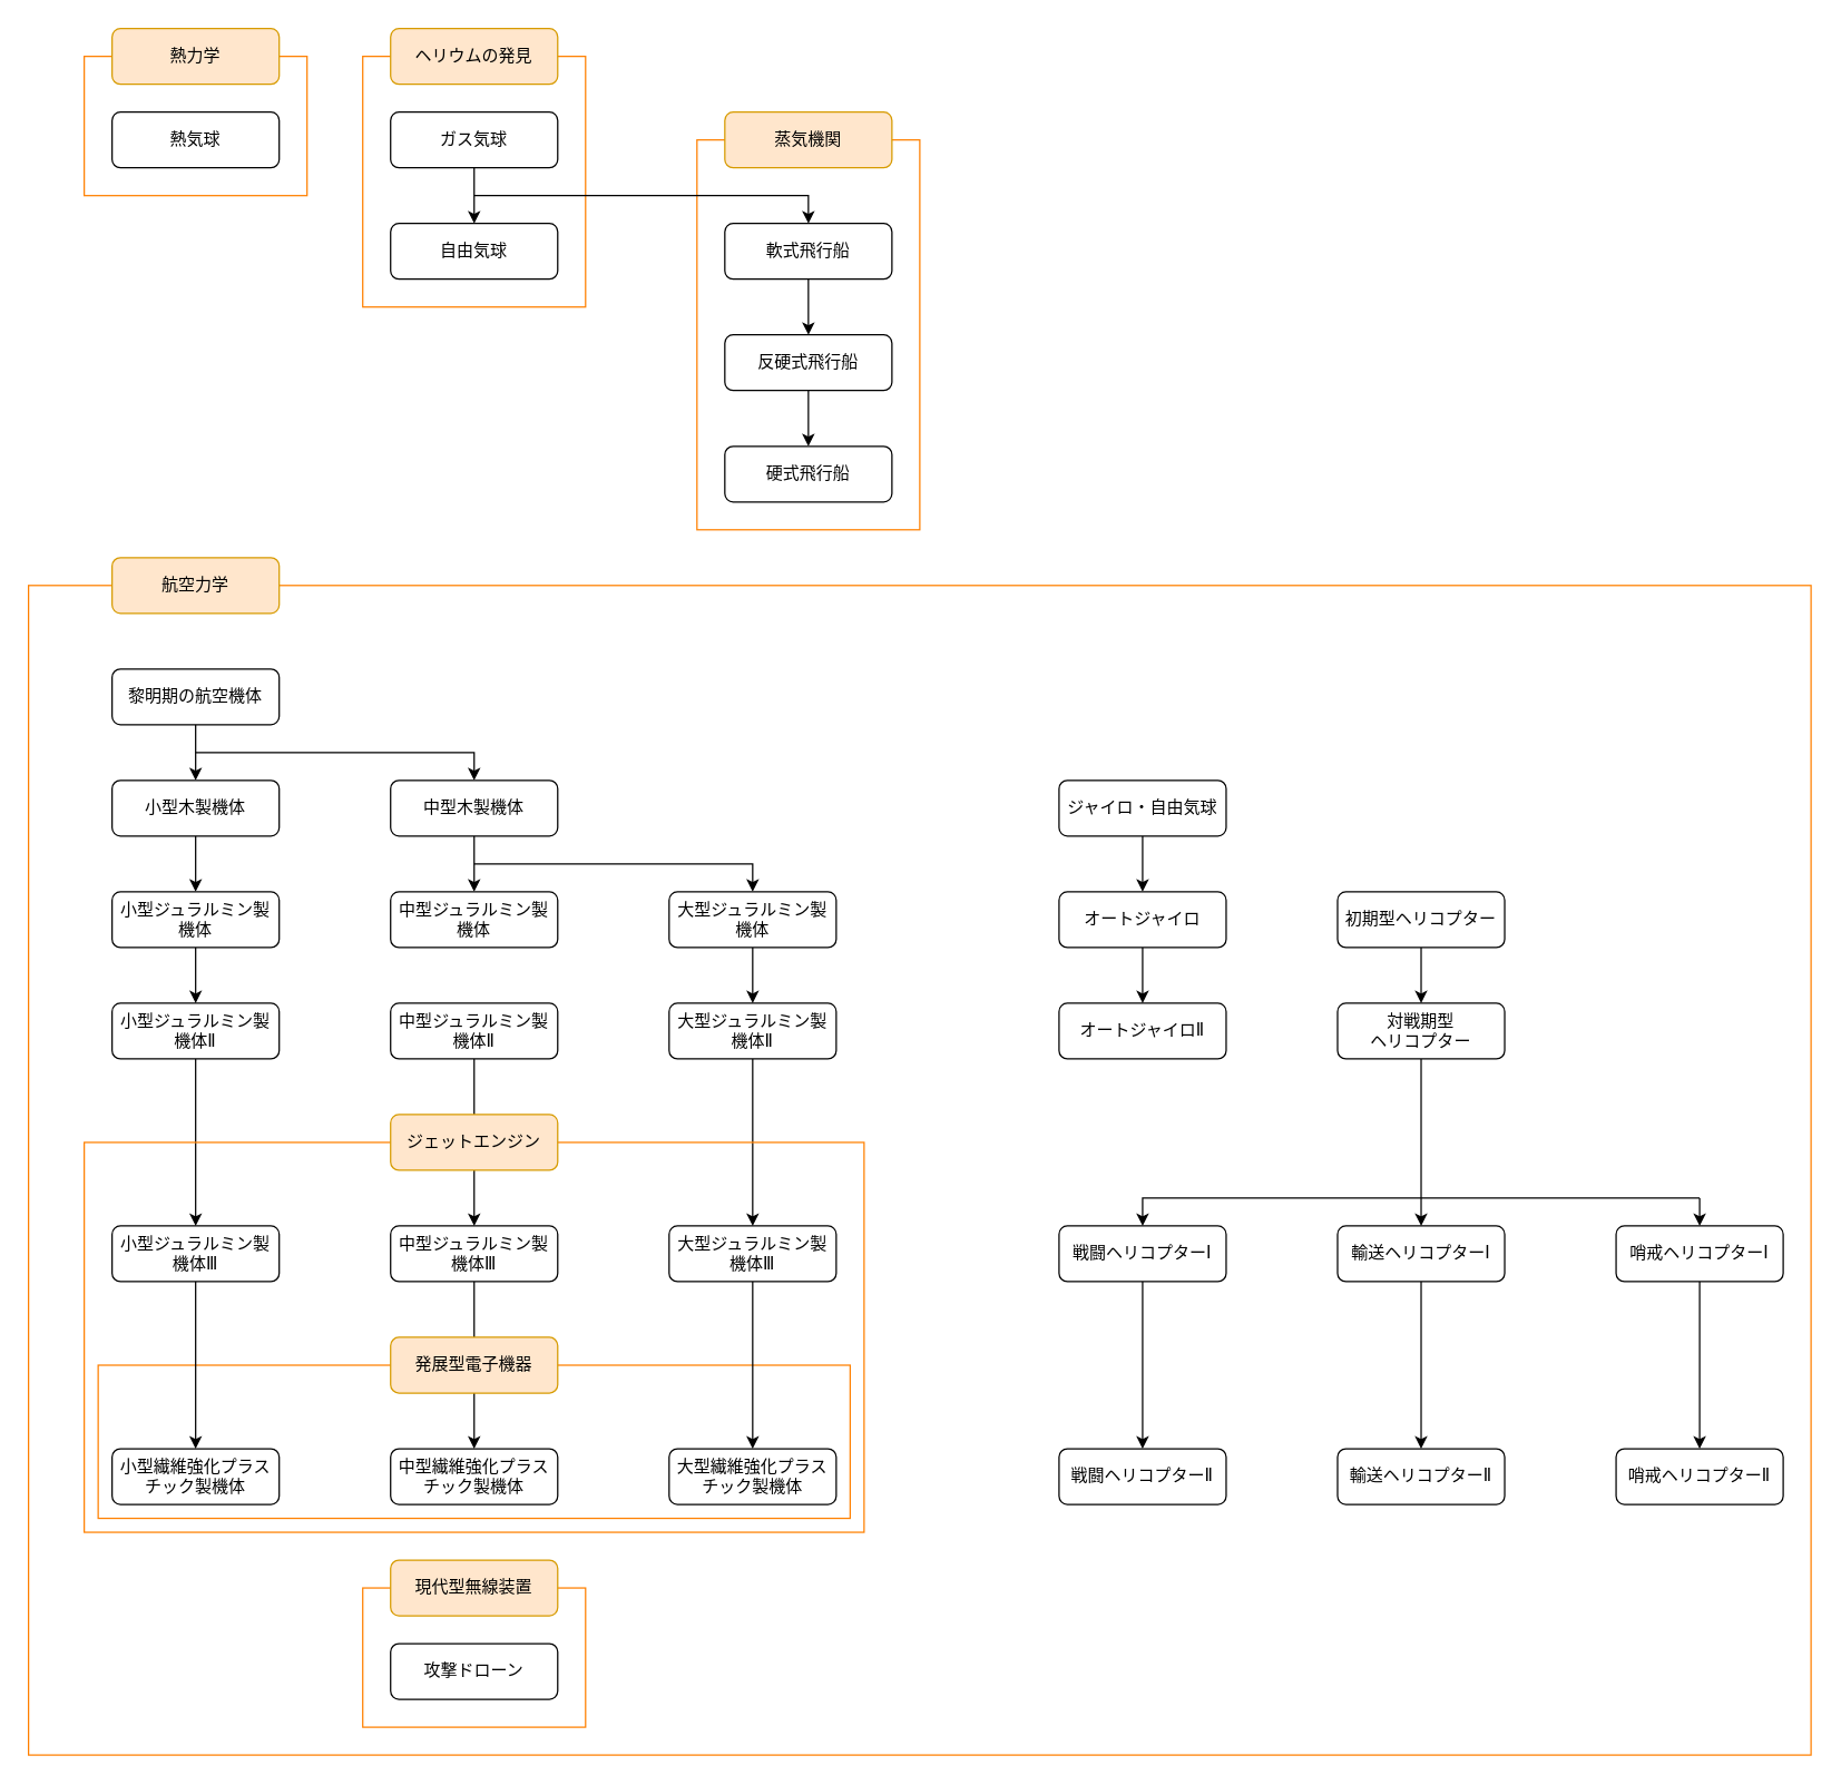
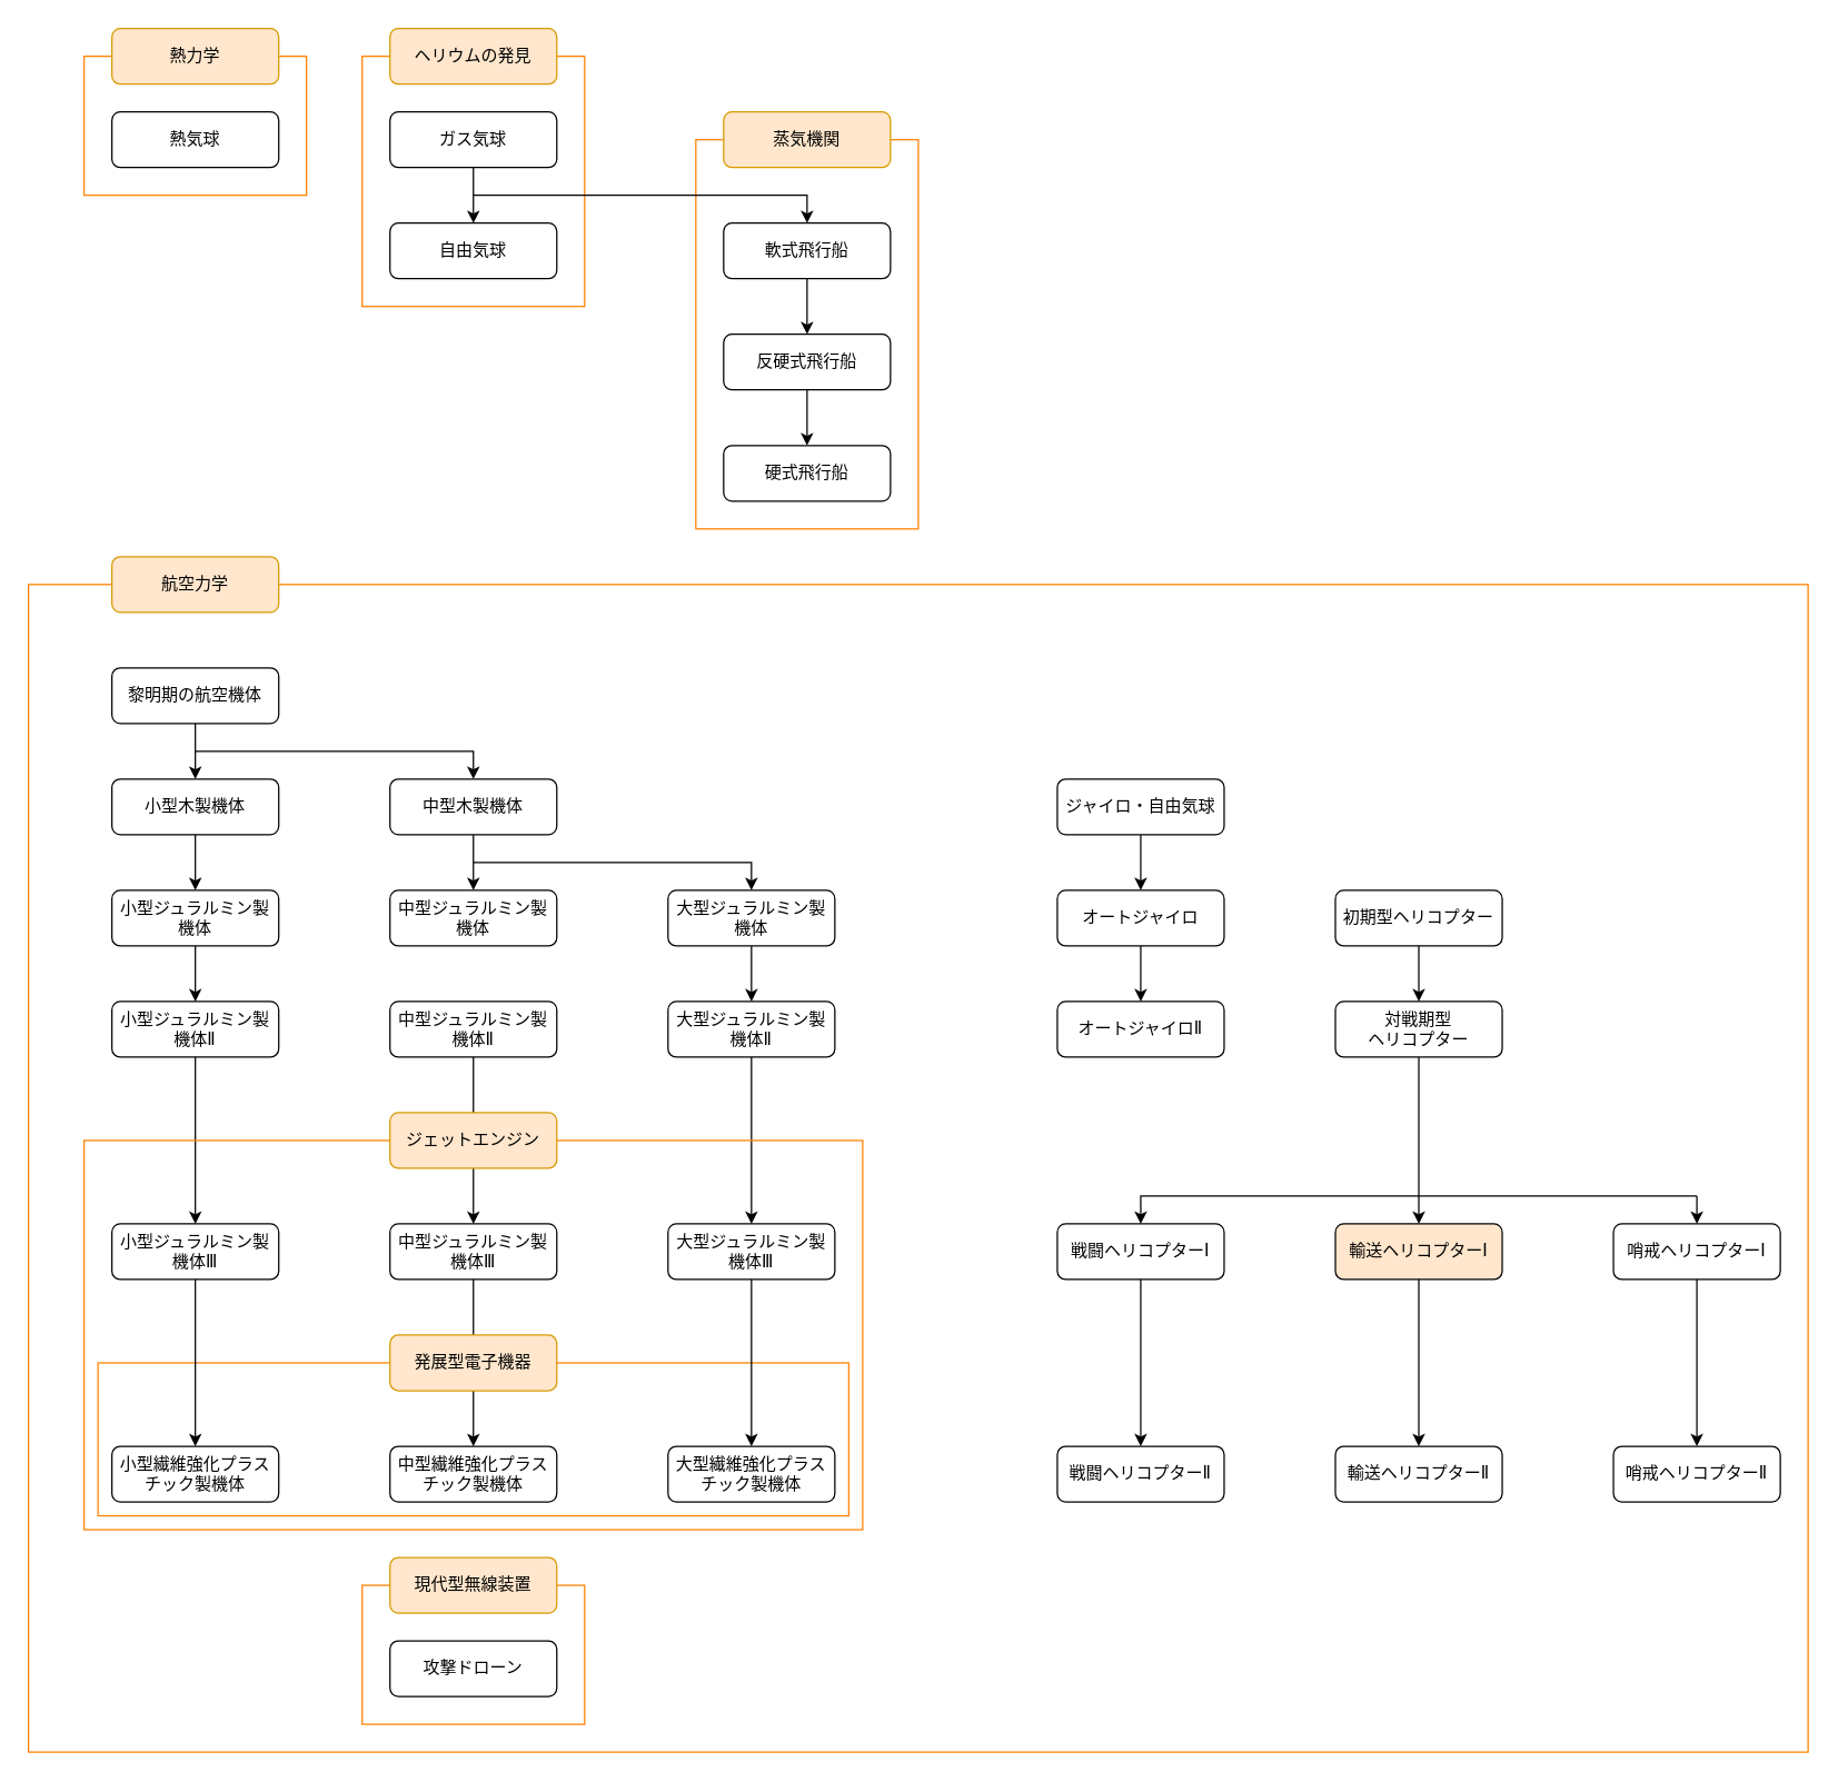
- <mxCell id="60" value="&lt;div&gt;輸送ヘリコプター&lt;span style=&quot;background-color: initial;&quot;&gt;Ⅰ&lt;/span&gt;&lt;/div&gt;" style="rounded=1;whiteSpace=wrap;html=1;" vertex="1" parent="1"><mxGeometry x="960" y="880" width="120" height="40" as="geometry" /></mxCell>
+ <mxCell id="60" value="&lt;div&gt;輸送ヘリコプター&lt;span style=&quot;background-color: initial;&quot;&gt;Ⅰ&lt;/span&gt;&lt;/div&gt;" style="rounded=1;whiteSpace=wrap;html=1;fillColor=#ffe6cc;" vertex="1" parent="1"><mxGeometry x="960" y="880" width="120" height="40" as="geometry" /></mxCell>
